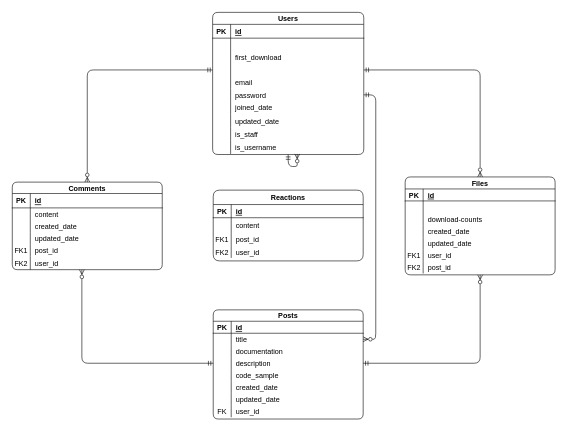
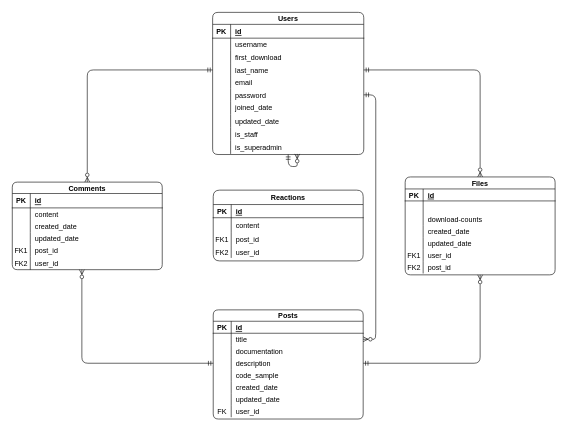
+ <mxCell id="53" value="username" style="shape=partialRectangle;overflow=hidden;connectable=0;fillColor=none;top=0;left=0;bottom=0;right=0;align=left;spacingLeft=6;rounded=1;" parent="51" vertex="1"><mxGeometry x="30" width="222" height="20" as="geometry"><mxRectangle width="222" height="20" as="alternateBounds" /></mxGeometry></mxCell>
+ <mxCell id="59" value="last_name" style="shape=partialRectangle;overflow=hidden;connectable=0;fillColor=none;top=0;left=0;bottom=0;right=0;align=left;spacingLeft=6;rounded=1;" parent="57" vertex="1"><mxGeometry x="30" width="222" height="20" as="geometry"><mxRectangle width="222" height="20" as="alternateBounds" /></mxGeometry></mxCell>
- <mxCell id="77" value="is_username" style="shape=partialRectangle;overflow=hidden;connectable=0;fillColor=none;top=0;left=0;bottom=0;right=0;align=left;spacingLeft=6;rounded=1;" vertex="1" parent="75"><mxGeometry x="30" width="222" height="22" as="geometry"><mxRectangle width="222" height="22" as="alternateBounds" /></mxGeometry></mxCell>
+ <mxCell id="77" value="is_superadmin" style="shape=partialRectangle;overflow=hidden;connectable=0;fillColor=none;top=0;left=0;bottom=0;right=0;align=left;spacingLeft=6;rounded=1;" vertex="1" parent="75"><mxGeometry x="30" width="222" height="22" as="geometry"><mxRectangle width="222" height="22" as="alternateBounds" /></mxGeometry></mxCell>
